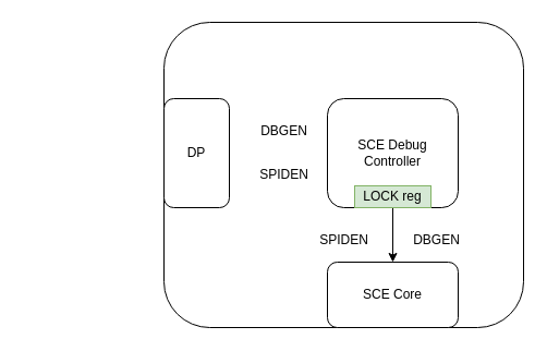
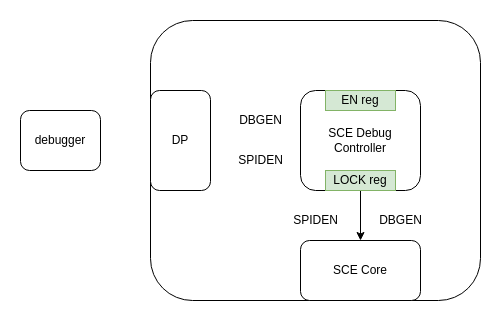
+ <mxCell id="12" value="EN reg" style="rounded=0;whiteSpace=wrap;html=1;fillColor=#d5e8d4;strokeColor=#82b366;" vertex="1" parent="1"><mxGeometry x="325" y="90" width="70" height="20" as="geometry" /></mxCell>
+ <mxCell id="11" value="debugger" style="rounded=1;whiteSpace=wrap;html=1;" vertex="1" parent="1"><mxGeometry x="20" y="110" width="80" height="60" as="geometry" /></mxCell>
